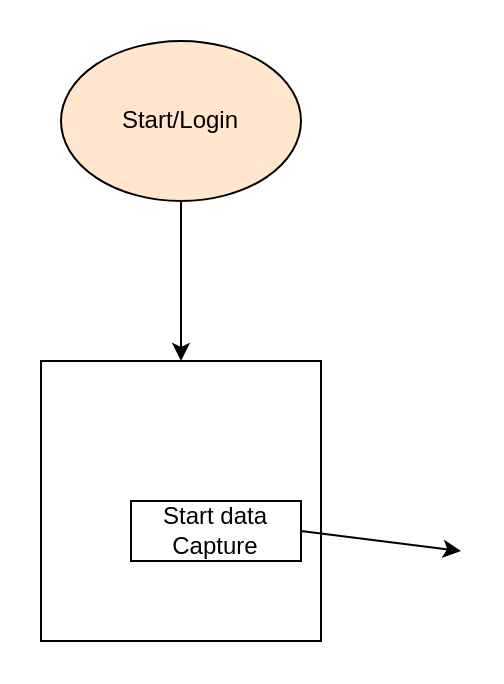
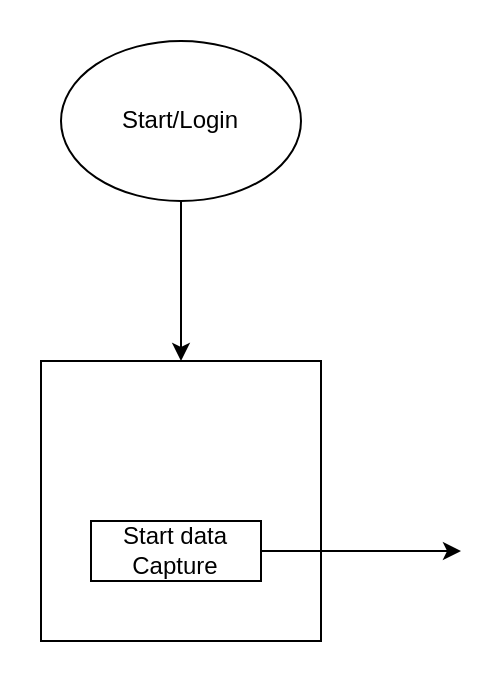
- <mxCell id="2" value="Start/Login" style="ellipse;whiteSpace=wrap;html=1;fillColor=#ffe6cc;" vertex="1" parent="1"><mxGeometry x="30" y="20" width="120" height="80" as="geometry" /></mxCell>
+ <mxCell id="2" value="Start/Login" style="ellipse;whiteSpace=wrap;html=1;" vertex="1" parent="1"><mxGeometry x="30" y="20" width="120" height="80" as="geometry" /></mxCell>
- <mxCell id="5" value="Start data Capture" style="rounded=0;whiteSpace=wrap;html=1;" vertex="1" parent="1"><mxGeometry x="65" y="250" width="85" height="30" as="geometry" /></mxCell>
+ <mxCell id="5" value="Start data Capture" style="rounded=0;whiteSpace=wrap;html=1;" vertex="1" parent="1"><mxGeometry x="45" y="260" width="85" height="30" as="geometry" /></mxCell>
